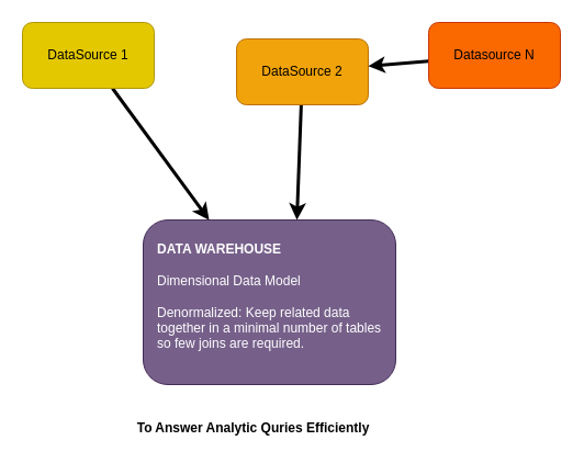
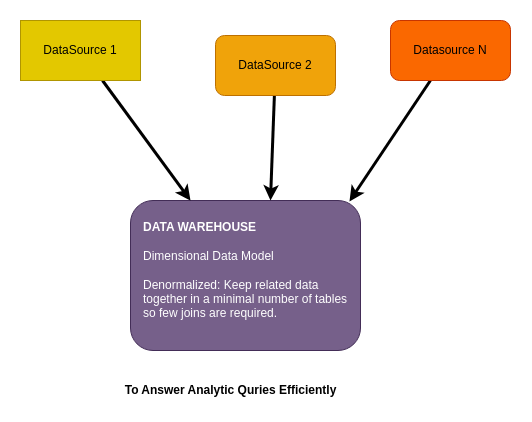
- <mxCell id="4" value="DataSource 1" style="rounded=1;whiteSpace=wrap;html=1;fillColor=#e3c800;fontColor=#000000;strokeColor=#B09500;" vertex="1" parent="1"><mxGeometry x="20" y="20" width="120" height="60" as="geometry" /></mxCell>
+ <mxCell id="4" value="DataSource 1" style="whiteSpace=wrap;html=1;fillColor=#e3c800;fontColor=#000000;strokeColor=#B09500;rounded=0;" vertex="1" parent="1"><mxGeometry x="20" y="20" width="120" height="60" as="geometry" /></mxCell>
- <mxCell id="8" style="edgeStyle=none;html=1;strokeWidth=3;" edge="1" parent="1" source="9" target="6"><mxGeometry relative="1" as="geometry" /></mxCell>
+ <mxCell id="8" style="edgeStyle=none;html=1;strokeWidth=3;entryX=0.952;entryY=0.006;entryDx=0;entryDy=0;entryPerimeter=0;" edge="1" parent="1" source="9" target="2"><mxGeometry relative="1" as="geometry" /></mxCell>
